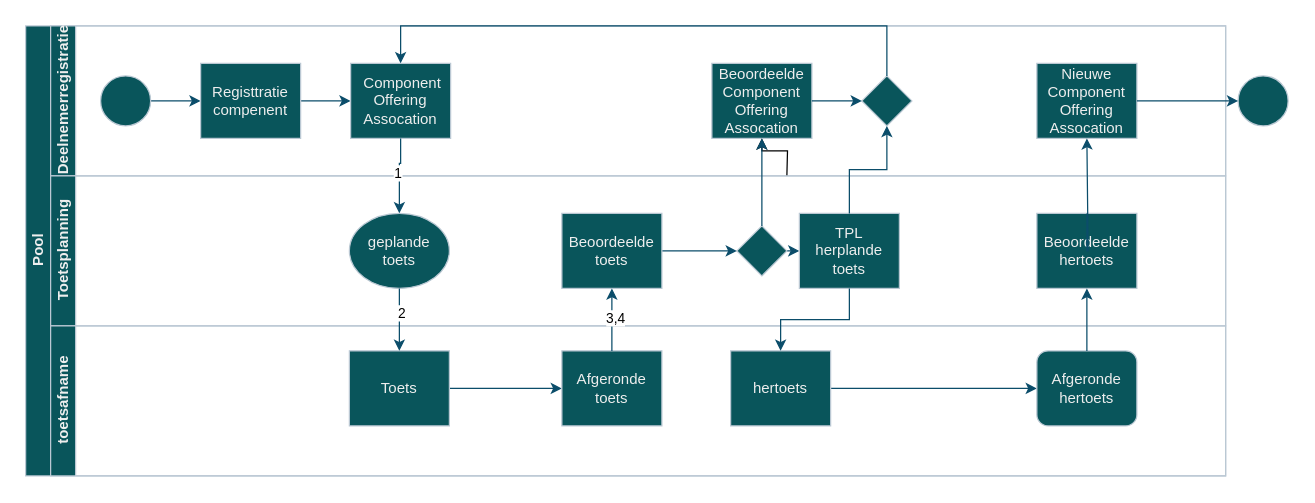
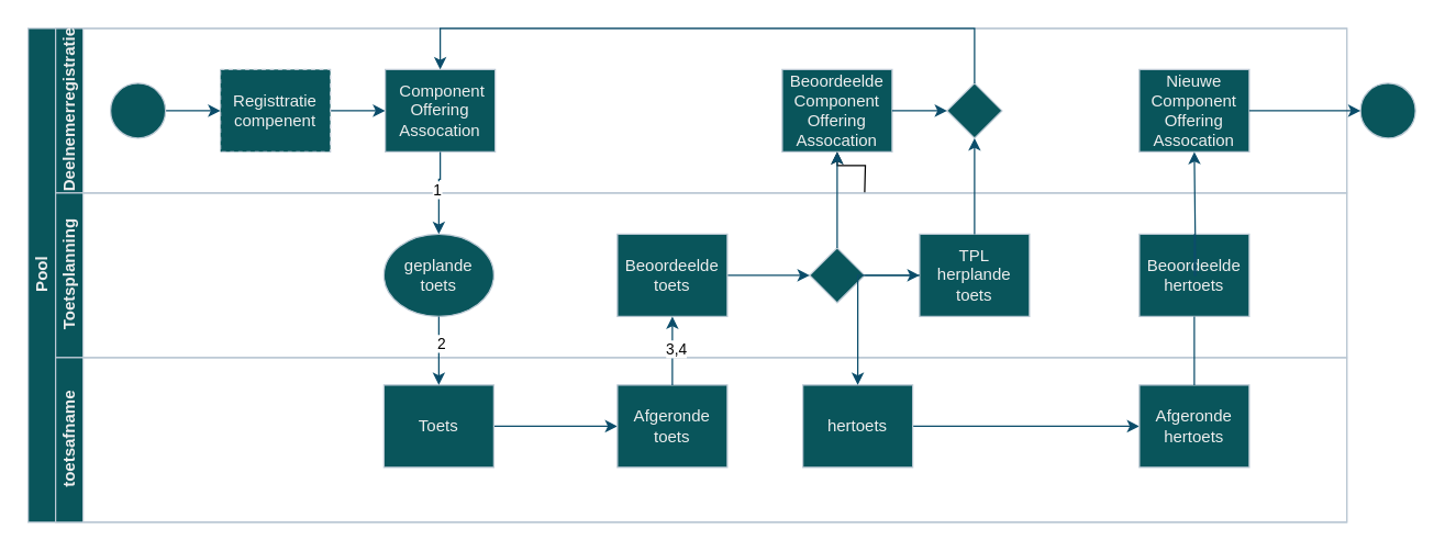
- <mxCell id="7" value="Registtratie compenent" style="rounded=0;whiteSpace=wrap;html=1;fontFamily=Helvetica;fontSize=12;fontColor=#EEEEEE;align=center;labelBackgroundColor=none;fillColor=#09555B;strokeColor=#BAC8D3;" parent="3" vertex="1"><mxGeometry x="120" y="30" width="80" height="60" as="geometry" /></mxCell>
+ <mxCell id="7" value="Registtratie compenent" style="rounded=0;whiteSpace=wrap;html=1;fontFamily=Helvetica;fontSize=12;fontColor=#EEEEEE;align=center;labelBackgroundColor=none;fillColor=#09555B;strokeColor=#BAC8D3;dashed=1;" parent="3" vertex="1"><mxGeometry x="120" y="30" width="80" height="60" as="geometry" /></mxCell>
- <mxCell id="22" value="TPL herplande toets" style="rounded=0;whiteSpace=wrap;html=1;fontFamily=Helvetica;fontSize=12;fontColor=#EEEEEE;align=center;labelBackgroundColor=none;fillColor=#09555B;strokeColor=#BAC8D3;" parent="17" vertex="1"><mxGeometry x="599" y="30" width="80" height="60" as="geometry" /></mxCell>
+ <mxCell id="22" value="TPL herplande toets" style="rounded=0;whiteSpace=wrap;html=1;fontFamily=Helvetica;fontSize=12;fontColor=#EEEEEE;align=center;labelBackgroundColor=none;fillColor=#09555B;strokeColor=#BAC8D3;" parent="17" vertex="1"><mxGeometry x="629" y="30" width="80" height="60" as="geometry" /></mxCell>
- <mxCell id="40" style="edgeStyle=orthogonalEdgeStyle;rounded=0;orthogonalLoop=1;jettySize=auto;html=1;entryX=0.5;entryY=1;entryDx=0;entryDy=0;strokeColor=#0B4D6A;" parent="2" source="28" target="23" edge="1"><mxGeometry relative="1" as="geometry" /></mxCell>
+ <mxCell id="40" style="edgeStyle=orthogonalEdgeStyle;rounded=0;orthogonalLoop=1;jettySize=auto;html=1;entryX=0.5;entryY=1;entryDx=0;entryDy=0;strokeColor=#0B4D6A;endArrow=none;" parent="2" source="28" target="23" edge="1"><mxGeometry relative="1" as="geometry" /></mxCell>
- <mxCell id="28" value="Afgeronde hertoets" style="whiteSpace=wrap;html=1;fontFamily=Helvetica;fontSize=12;fontColor=#EEEEEE;align=center;labelBackgroundColor=none;fillColor=#09555B;strokeColor=#BAC8D3;rounded=1;" parent="24" vertex="1"><mxGeometry x="789" y="20" width="80" height="60" as="geometry" /></mxCell>
+ <mxCell id="28" value="Afgeronde hertoets" style="rounded=0;whiteSpace=wrap;html=1;fontFamily=Helvetica;fontSize=12;fontColor=#EEEEEE;align=center;labelBackgroundColor=none;fillColor=#09555B;strokeColor=#BAC8D3;" parent="24" vertex="1"><mxGeometry x="789" y="20" width="80" height="60" as="geometry" /></mxCell>
